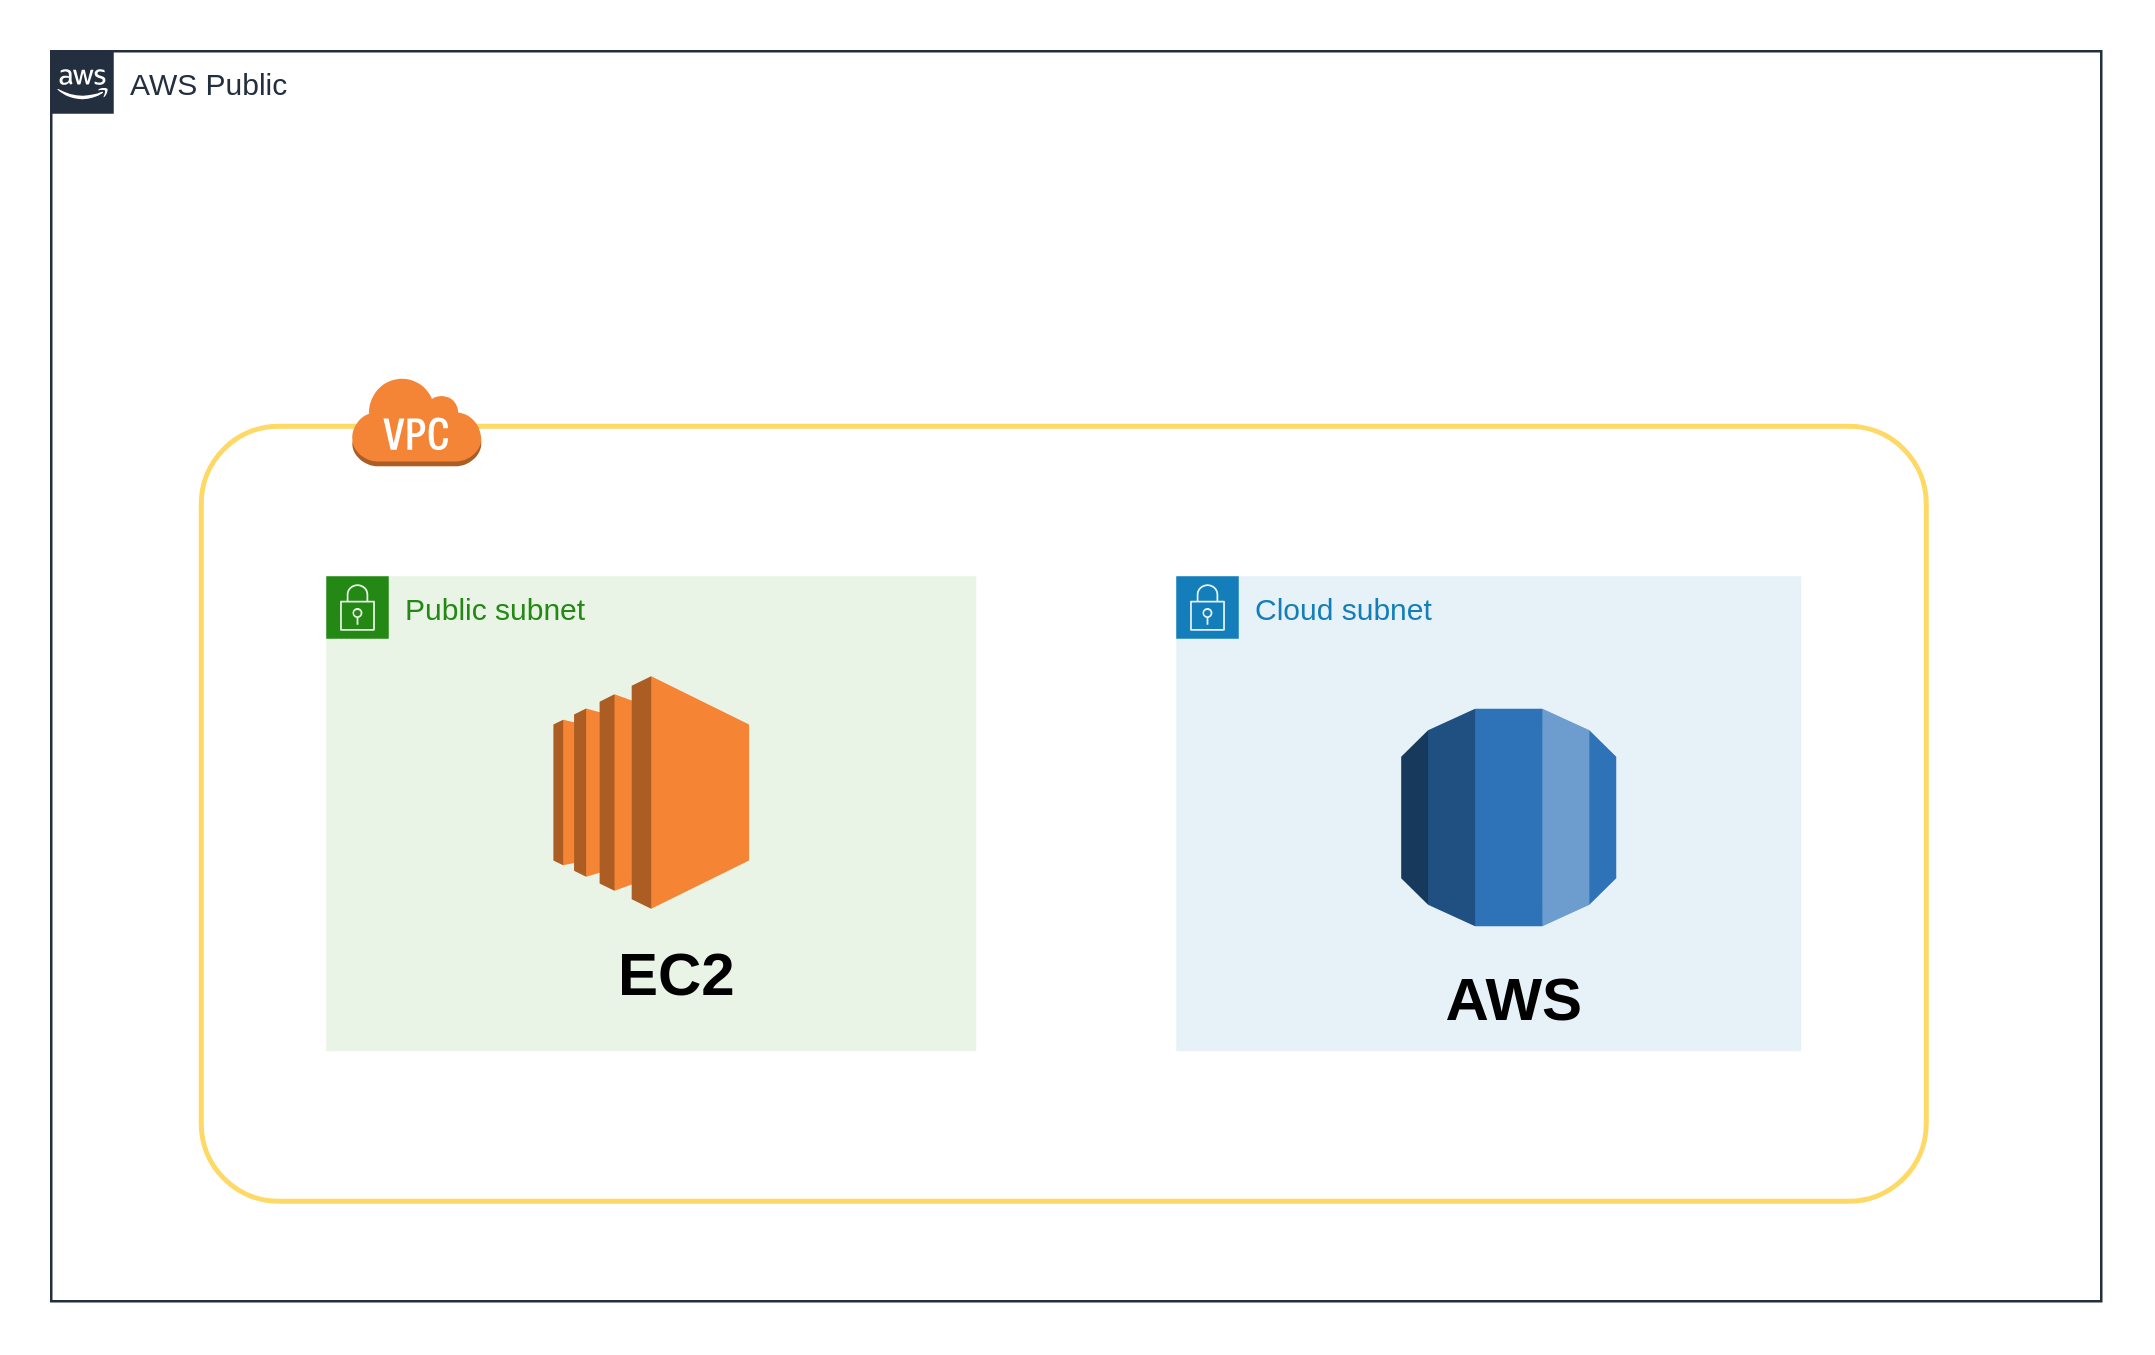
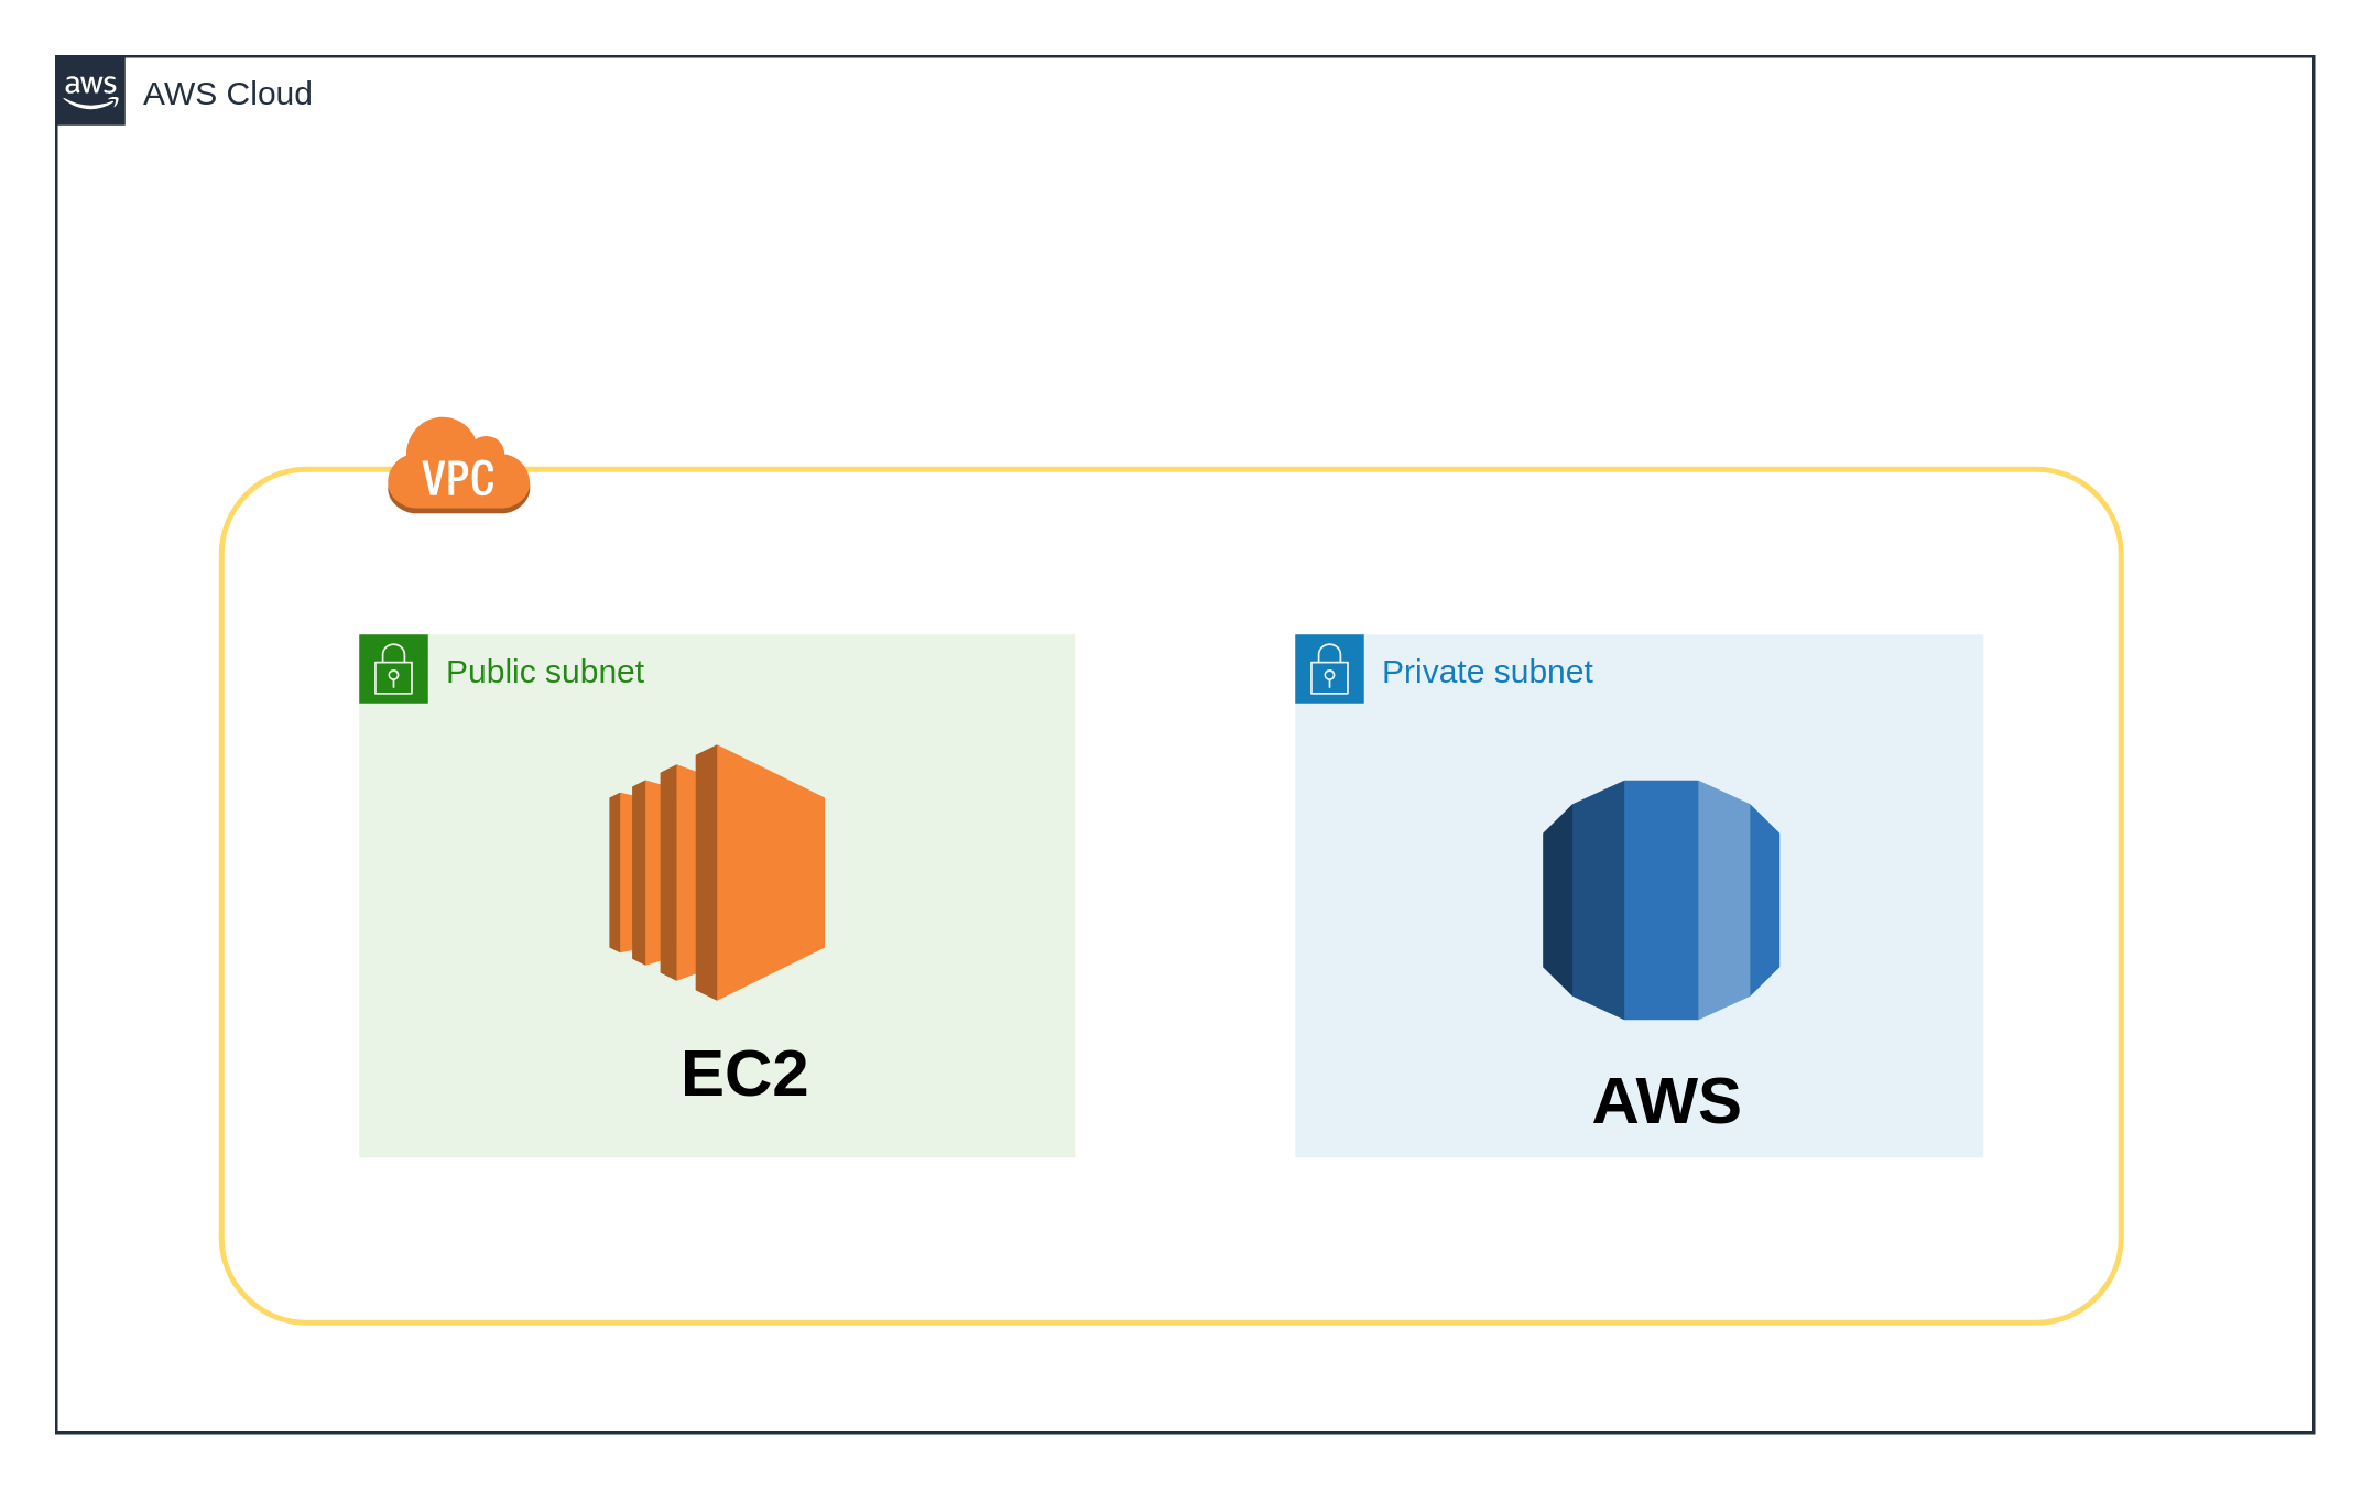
- <mxCell id="2" value="AWS Public" style="points=[[0,0],[0.25,0],[0.5,0],[0.75,0],[1,0],[1,0.25],[1,0.5],[1,0.75],[1,1],[0.75,1],[0.5,1],[0.25,1],[0,1],[0,0.75],[0,0.5],[0,0.25]];outlineConnect=0;gradientColor=none;html=1;whiteSpace=wrap;fontSize=12;fontStyle=0;shape=mxgraph.aws4.group;grIcon=mxgraph.aws4.group_aws_cloud_alt;strokeColor=#232F3E;fillColor=none;verticalAlign=top;align=left;spacingLeft=30;fontColor=#232F3E;dashed=0;" vertex="1" parent="1"><mxGeometry x="20" y="20" width="820" height="500" as="geometry" /></mxCell>
+ <mxCell id="2" value="AWS Cloud" style="points=[[0,0],[0.25,0],[0.5,0],[0.75,0],[1,0],[1,0.25],[1,0.5],[1,0.75],[1,1],[0.75,1],[0.5,1],[0.25,1],[0,1],[0,0.75],[0,0.5],[0,0.25]];outlineConnect=0;gradientColor=none;html=1;whiteSpace=wrap;fontSize=12;fontStyle=0;shape=mxgraph.aws4.group;grIcon=mxgraph.aws4.group_aws_cloud_alt;strokeColor=#232F3E;fillColor=none;verticalAlign=top;align=left;spacingLeft=30;fontColor=#232F3E;dashed=0;" vertex="1" parent="1"><mxGeometry x="20" y="20" width="820" height="500" as="geometry" /></mxCell>
- <mxCell id="4" value="Cloud subnet" style="points=[[0,0],[0.25,0],[0.5,0],[0.75,0],[1,0],[1,0.25],[1,0.5],[1,0.75],[1,1],[0.75,1],[0.5,1],[0.25,1],[0,1],[0,0.75],[0,0.5],[0,0.25]];outlineConnect=0;gradientColor=none;html=1;whiteSpace=wrap;fontSize=12;fontStyle=0;shape=mxgraph.aws4.group;grIcon=mxgraph.aws4.group_security_group;grStroke=0;strokeColor=#147EBA;fillColor=#E6F2F8;verticalAlign=top;align=left;spacingLeft=30;fontColor=#147EBA;dashed=0;" vertex="1" parent="1"><mxGeometry x="470" y="230" width="250" height="190" as="geometry" /></mxCell>
+ <mxCell id="4" value="Private subnet" style="points=[[0,0],[0.25,0],[0.5,0],[0.75,0],[1,0],[1,0.25],[1,0.5],[1,0.75],[1,1],[0.75,1],[0.5,1],[0.25,1],[0,1],[0,0.75],[0,0.5],[0,0.25]];outlineConnect=0;gradientColor=none;html=1;whiteSpace=wrap;fontSize=12;fontStyle=0;shape=mxgraph.aws4.group;grIcon=mxgraph.aws4.group_security_group;grStroke=0;strokeColor=#147EBA;fillColor=#E6F2F8;verticalAlign=top;align=left;spacingLeft=30;fontColor=#147EBA;dashed=0;" vertex="1" parent="1"><mxGeometry x="470" y="230" width="250" height="190" as="geometry" /></mxCell>
